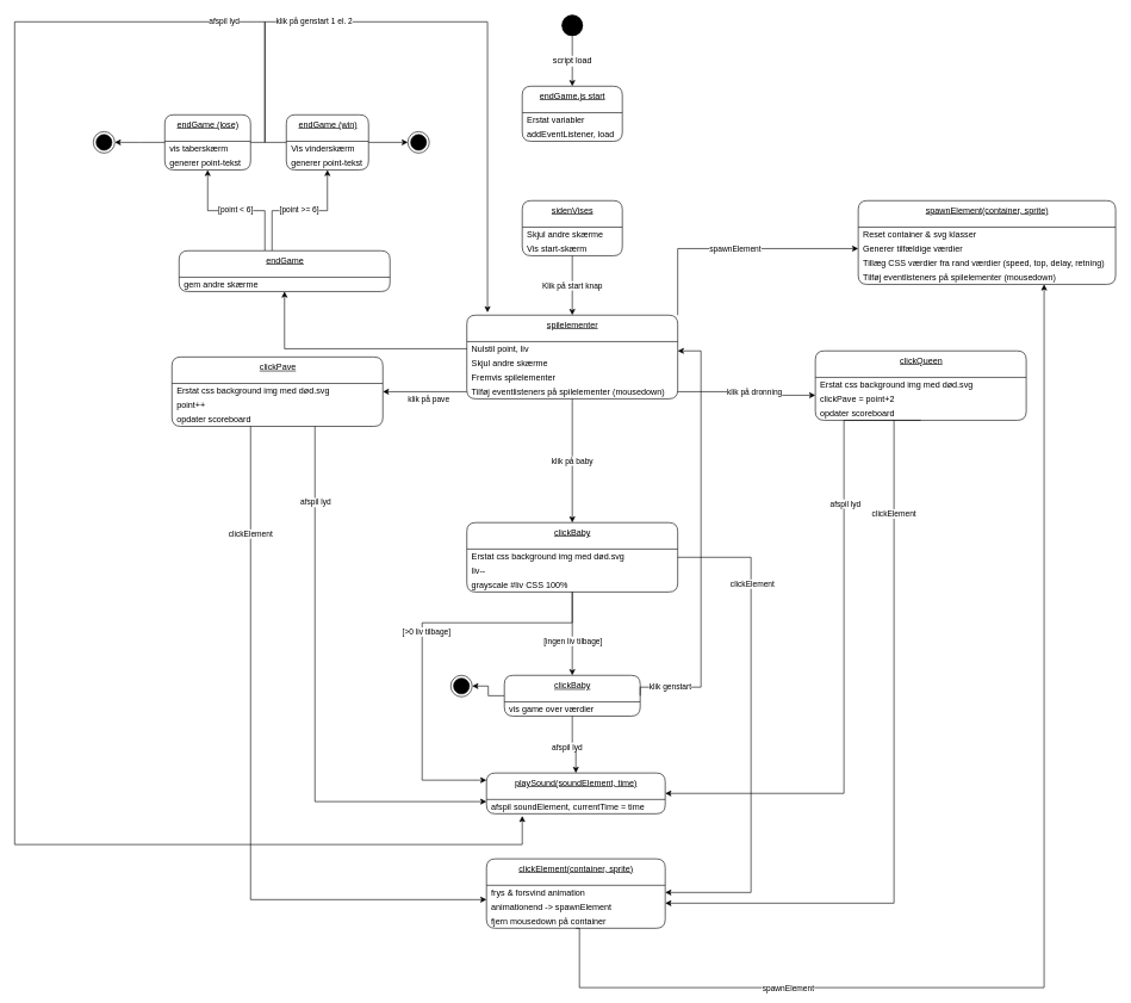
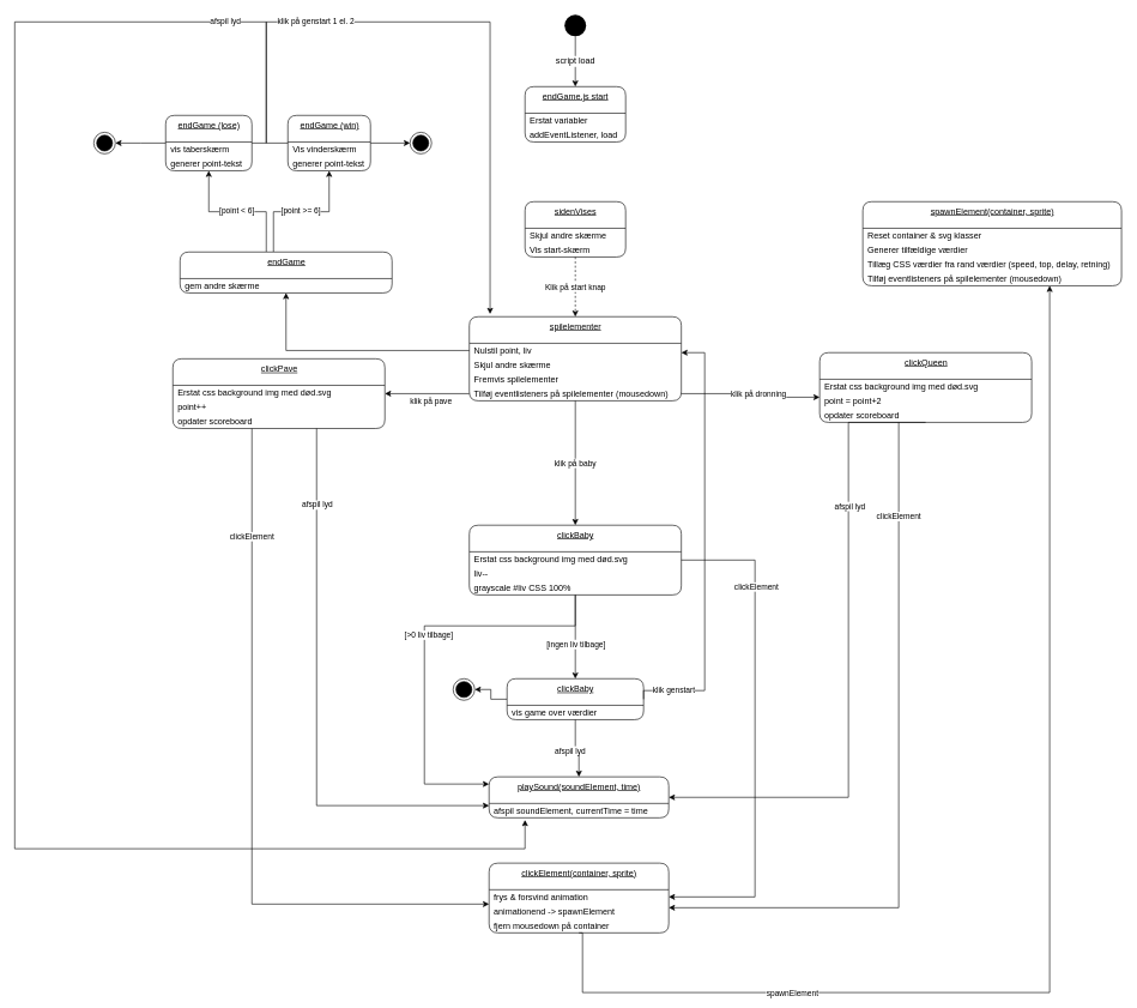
- <mxCell id="16" value="spawnElement" style="edgeStyle=orthogonalEdgeStyle;rounded=0;orthogonalLoop=1;jettySize=auto;html=1;entryX=0;entryY=0.5;entryDx=0;entryDy=0;exitX=1;exitY=0;exitDx=0;exitDy=0;" edge="1" parent="1" source="11" target="19"><mxGeometry relative="1" as="geometry"><mxPoint x="1160" y="507" as="targetPoint" /></mxGeometry></mxCell>
- <mxCell id="10" value="Klik på start knap" style="edgeStyle=orthogonalEdgeStyle;rounded=0;orthogonalLoop=1;jettySize=auto;html=1;entryX=0.5;entryY=0;entryDx=0;entryDy=0;" edge="1" parent="1" source="9" target="11"><mxGeometry relative="1" as="geometry"><mxPoint x="800" y="500" as="targetPoint" /></mxGeometry></mxCell>
+ <mxCell id="10" value="Klik på start knap" style="edgeStyle=orthogonalEdgeStyle;rounded=0;orthogonalLoop=1;jettySize=auto;html=1;entryX=0.5;entryY=0;entryDx=0;entryDy=0;dashed=1;" edge="1" parent="1" source="9" target="11"><mxGeometry relative="1" as="geometry"><mxPoint x="800" y="500" as="targetPoint" /></mxGeometry></mxCell>
- <mxCell id="40" value="clickPave = point+2" style="fillColor=none;strokeColor=none;align=left;verticalAlign=middle;spacingLeft=5;" vertex="1" parent="38"><mxGeometry y="57" width="295" height="20" as="geometry" /></mxCell>
+ <mxCell id="40" value="point = point+2" style="fillColor=none;strokeColor=none;align=left;verticalAlign=middle;spacingLeft=5;" vertex="1" parent="38"><mxGeometry y="57" width="295" height="20" as="geometry" /></mxCell>
